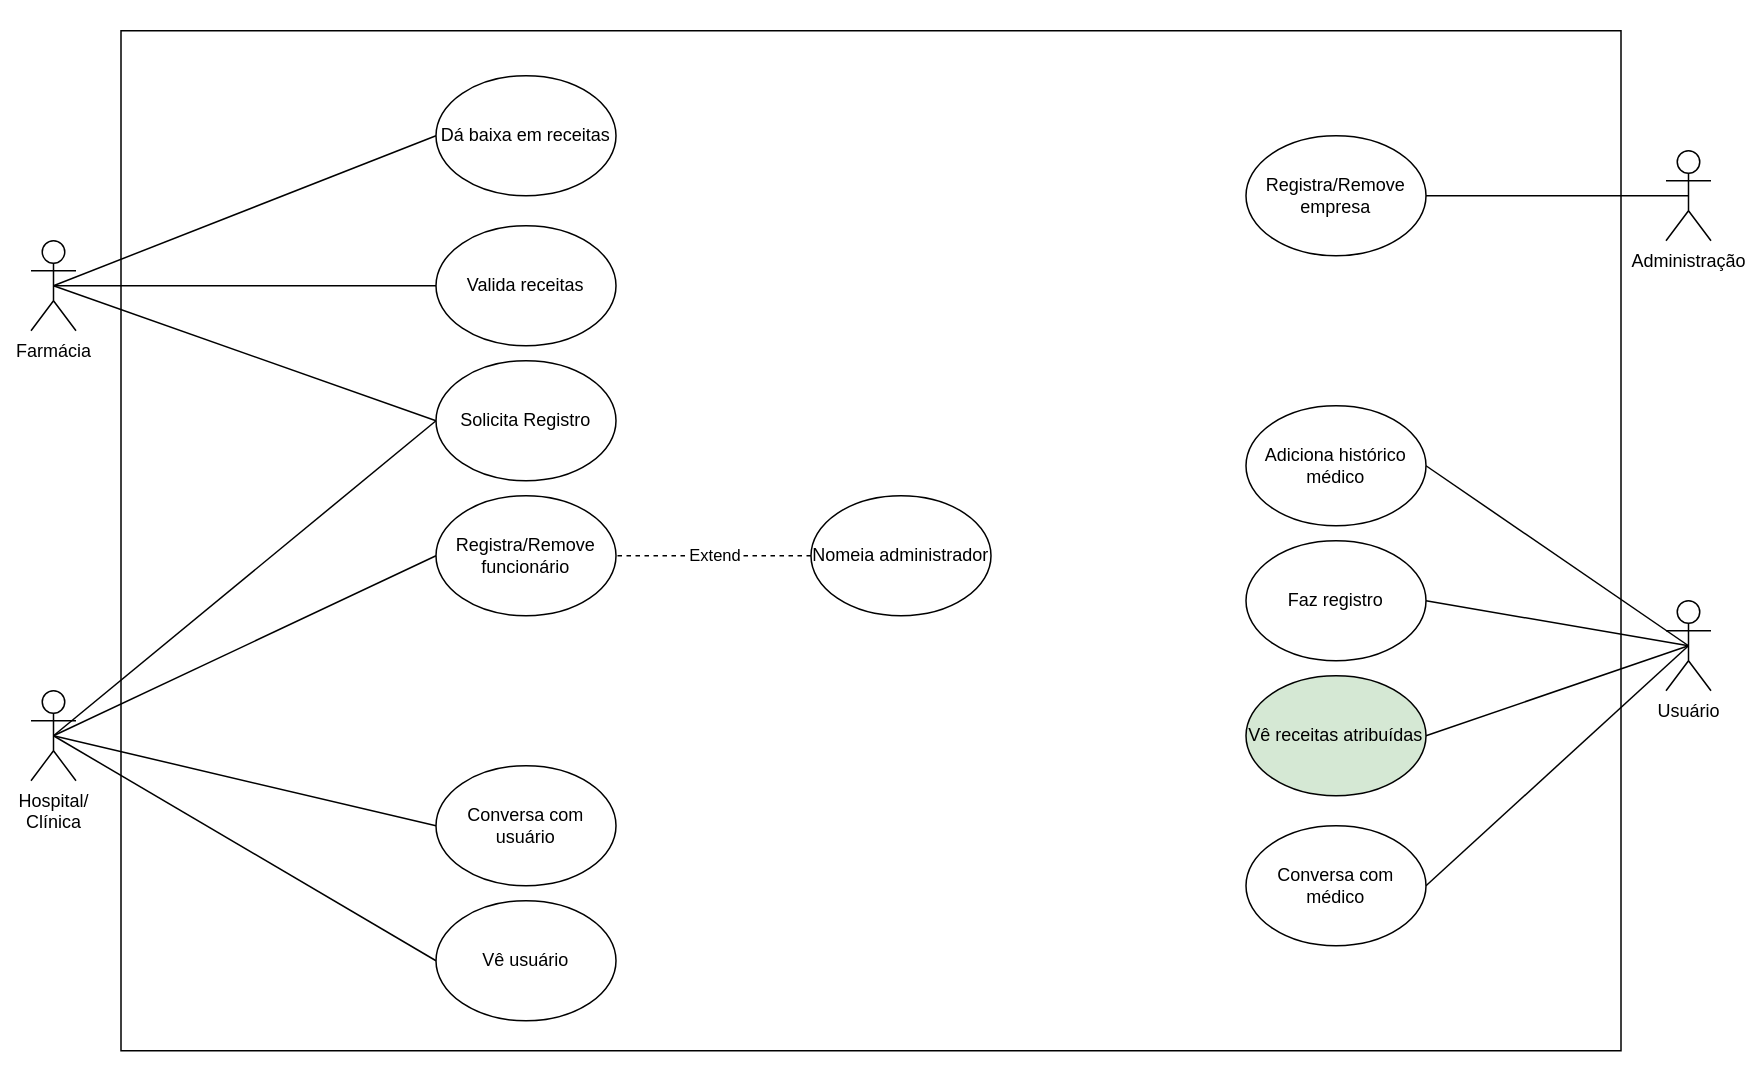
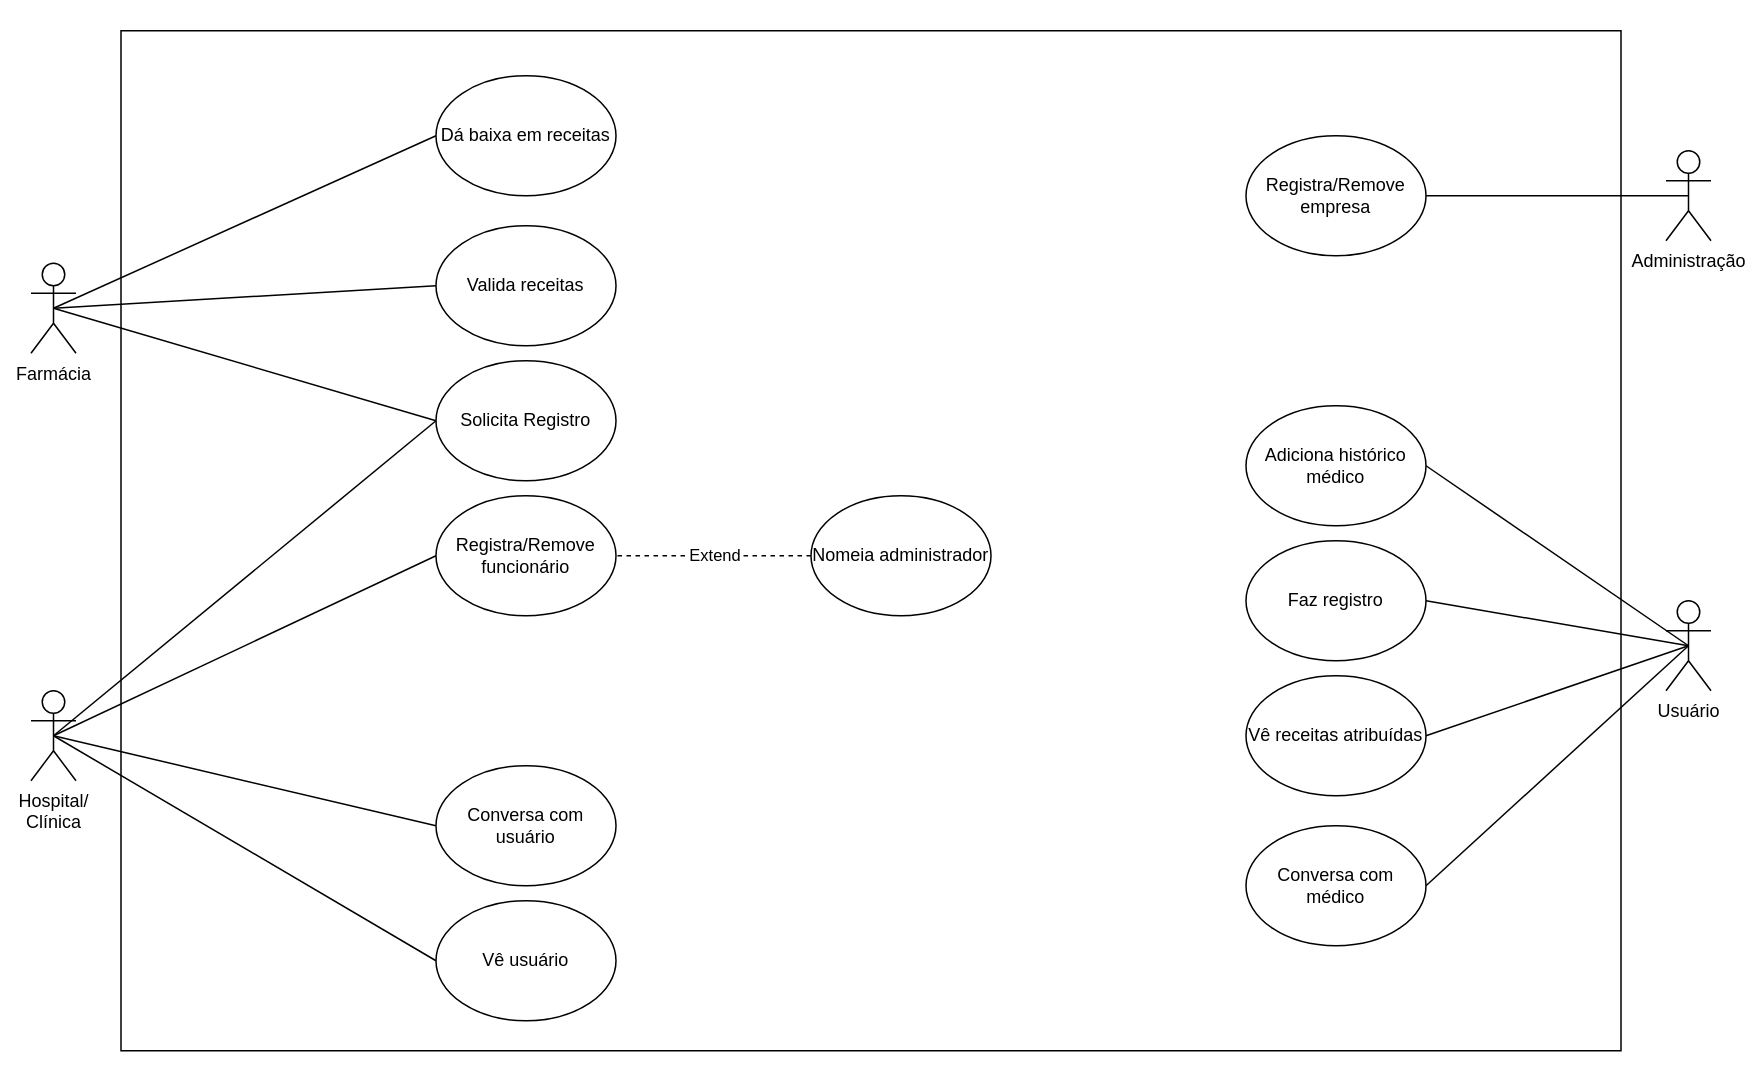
- <mxCell id="4" value="Farmácia" style="shape=umlActor;verticalLabelPosition=bottom;verticalAlign=top;html=1;outlineConnect=0;" vertex="1" parent="1"><mxGeometry x="20" y="160" width="30" height="60" as="geometry" /></mxCell>
+ <mxCell id="4" value="Farmácia" style="shape=umlActor;verticalLabelPosition=bottom;verticalAlign=top;html=1;outlineConnect=0;" vertex="1" parent="1"><mxGeometry x="20" y="175" width="30" height="60" as="geometry" /></mxCell>
- <mxCell id="11" value="Vê receitas atribuídas" style="ellipse;whiteSpace=wrap;html=1;fillColor=#d5e8d4;" vertex="1" parent="1"><mxGeometry x="830" y="450" width="120" height="80" as="geometry" /></mxCell>
+ <mxCell id="11" value="Vê receitas atribuídas" style="ellipse;whiteSpace=wrap;html=1;" vertex="1" parent="1"><mxGeometry x="830" y="450" width="120" height="80" as="geometry" /></mxCell>
